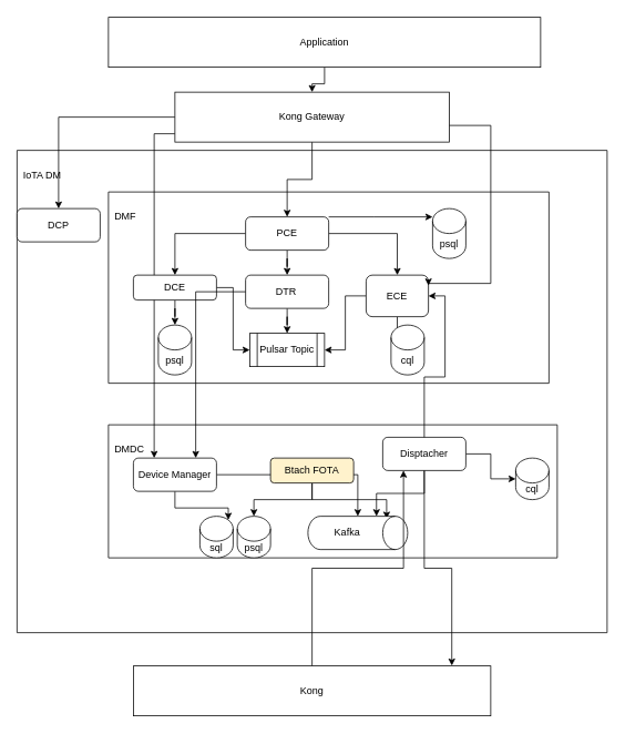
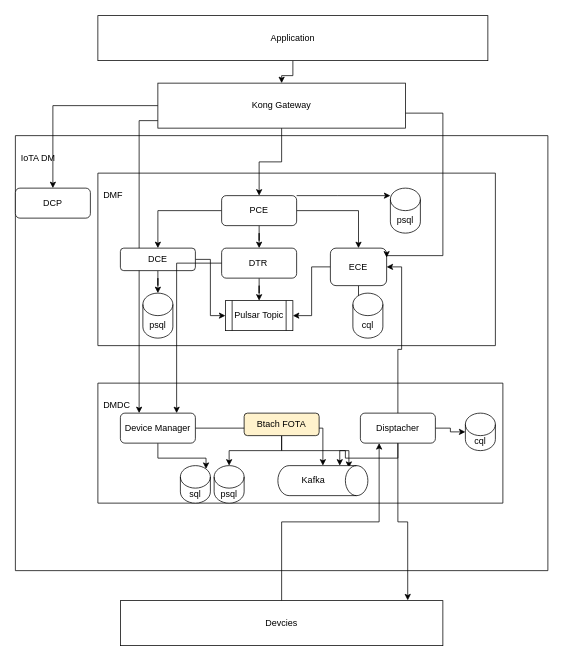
- <mxCell id="31" value="Disptacher" style="rounded=1;whiteSpace=wrap;html=1;" vertex="1" parent="22"><mxGeometry x="330" y="15" width="100" height="40" as="geometry" /></mxCell>
+ <mxCell id="31" value="Disptacher" style="rounded=1;whiteSpace=wrap;html=1;" vertex="1" parent="22"><mxGeometry x="350" y="40" width="100" height="40" as="geometry" /></mxCell>
- <mxCell id="43" value="Kong" style="rounded=0;whiteSpace=wrap;html=1;" vertex="1" parent="1"><mxGeometry x="160" y="800" width="430" height="60" as="geometry" /></mxCell>
+ <mxCell id="43" value="Devcies" style="rounded=0;whiteSpace=wrap;html=1;" vertex="1" parent="1"><mxGeometry x="160" y="800" width="430" height="60" as="geometry" /></mxCell>
